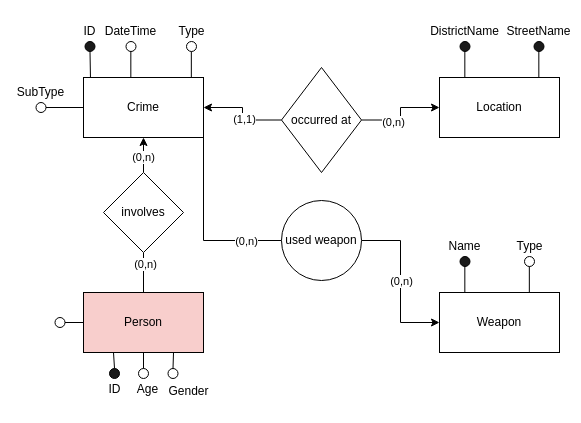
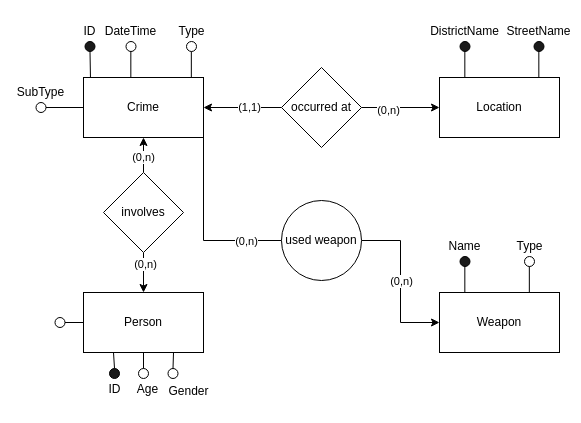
- <mxCell id="43" value="occurred at" style="rhombus;whiteSpace=wrap;html=1;" vertex="1" parent="1"><mxGeometry x="281" y="67" width="80" height="105" as="geometry" /></mxCell>
+ <mxCell id="43" value="occurred at" style="rhombus;whiteSpace=wrap;html=1;" vertex="1" parent="1"><mxGeometry x="281" y="67" width="80" height="80" as="geometry" /></mxCell>
- <mxCell id="48" style="edgeStyle=orthogonalEdgeStyle;rounded=0;orthogonalLoop=1;jettySize=auto;html=1;endArrow=none;" edge="1" parent="1" source="50" target="3"><mxGeometry relative="1" as="geometry" /></mxCell>
+ <mxCell id="48" style="edgeStyle=orthogonalEdgeStyle;rounded=0;orthogonalLoop=1;jettySize=auto;html=1;" edge="1" parent="1" source="50" target="3"><mxGeometry relative="1" as="geometry" /></mxCell>
- <mxCell id="3" value="Person" style="rounded=0;whiteSpace=wrap;html=1;fillColor=#f8cecc;" vertex="1" parent="1"><mxGeometry x="83" y="292" width="120" height="60" as="geometry" /></mxCell>
+ <mxCell id="3" value="Person" style="rounded=0;whiteSpace=wrap;html=1;" vertex="1" parent="1"><mxGeometry x="83" y="292" width="120" height="60" as="geometry" /></mxCell>
